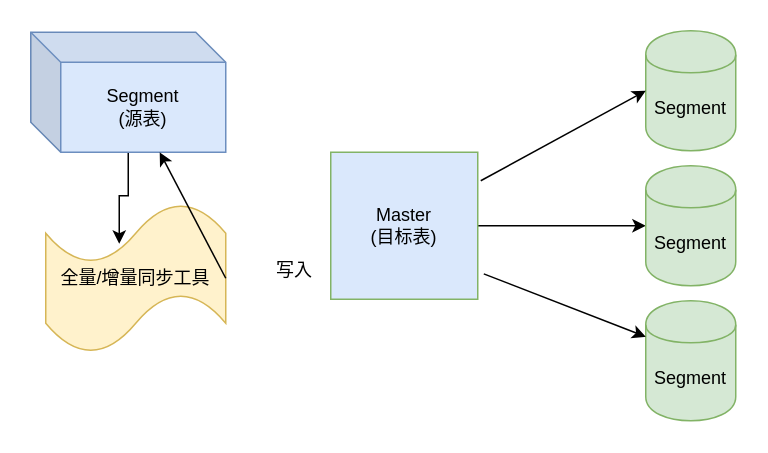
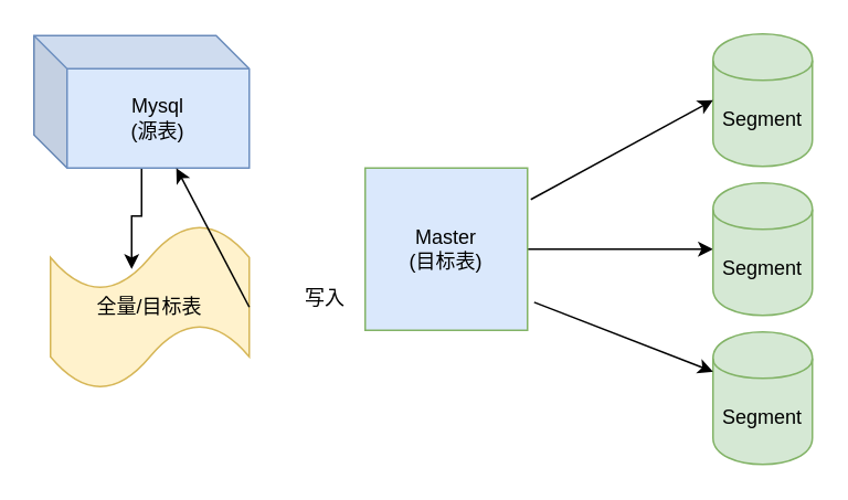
- <mxCell id="8" value="Segment&lt;br&gt;(源表)" style="shape=cube;whiteSpace=wrap;html=1;boundedLbl=1;backgroundOutline=1;darkOpacity=0.05;darkOpacity2=0.1;fillColor=#dae8fc;strokeColor=#6c8ebf;" vertex="1" parent="1"><mxGeometry x="20" y="21" width="130" height="80" as="geometry" /></mxCell>
+ <mxCell id="8" value="Mysql&lt;br&gt;(源表)" style="shape=cube;whiteSpace=wrap;html=1;boundedLbl=1;backgroundOutline=1;darkOpacity=0.05;darkOpacity2=0.1;fillColor=#dae8fc;strokeColor=#6c8ebf;" vertex="1" parent="1"><mxGeometry x="20" y="21" width="130" height="80" as="geometry" /></mxCell>
- <mxCell id="9" value="全量/增量同步工具" style="shape=tape;whiteSpace=wrap;html=1;fillColor=#fff2cc;strokeColor=#d6b656;" vertex="1" parent="1"><mxGeometry x="30" y="135" width="120" height="100" as="geometry" /></mxCell>
+ <mxCell id="9" value="全量/目标表" style="shape=tape;whiteSpace=wrap;html=1;fillColor=#fff2cc;strokeColor=#d6b656;" vertex="1" parent="1"><mxGeometry x="30" y="135" width="120" height="100" as="geometry" /></mxCell>
